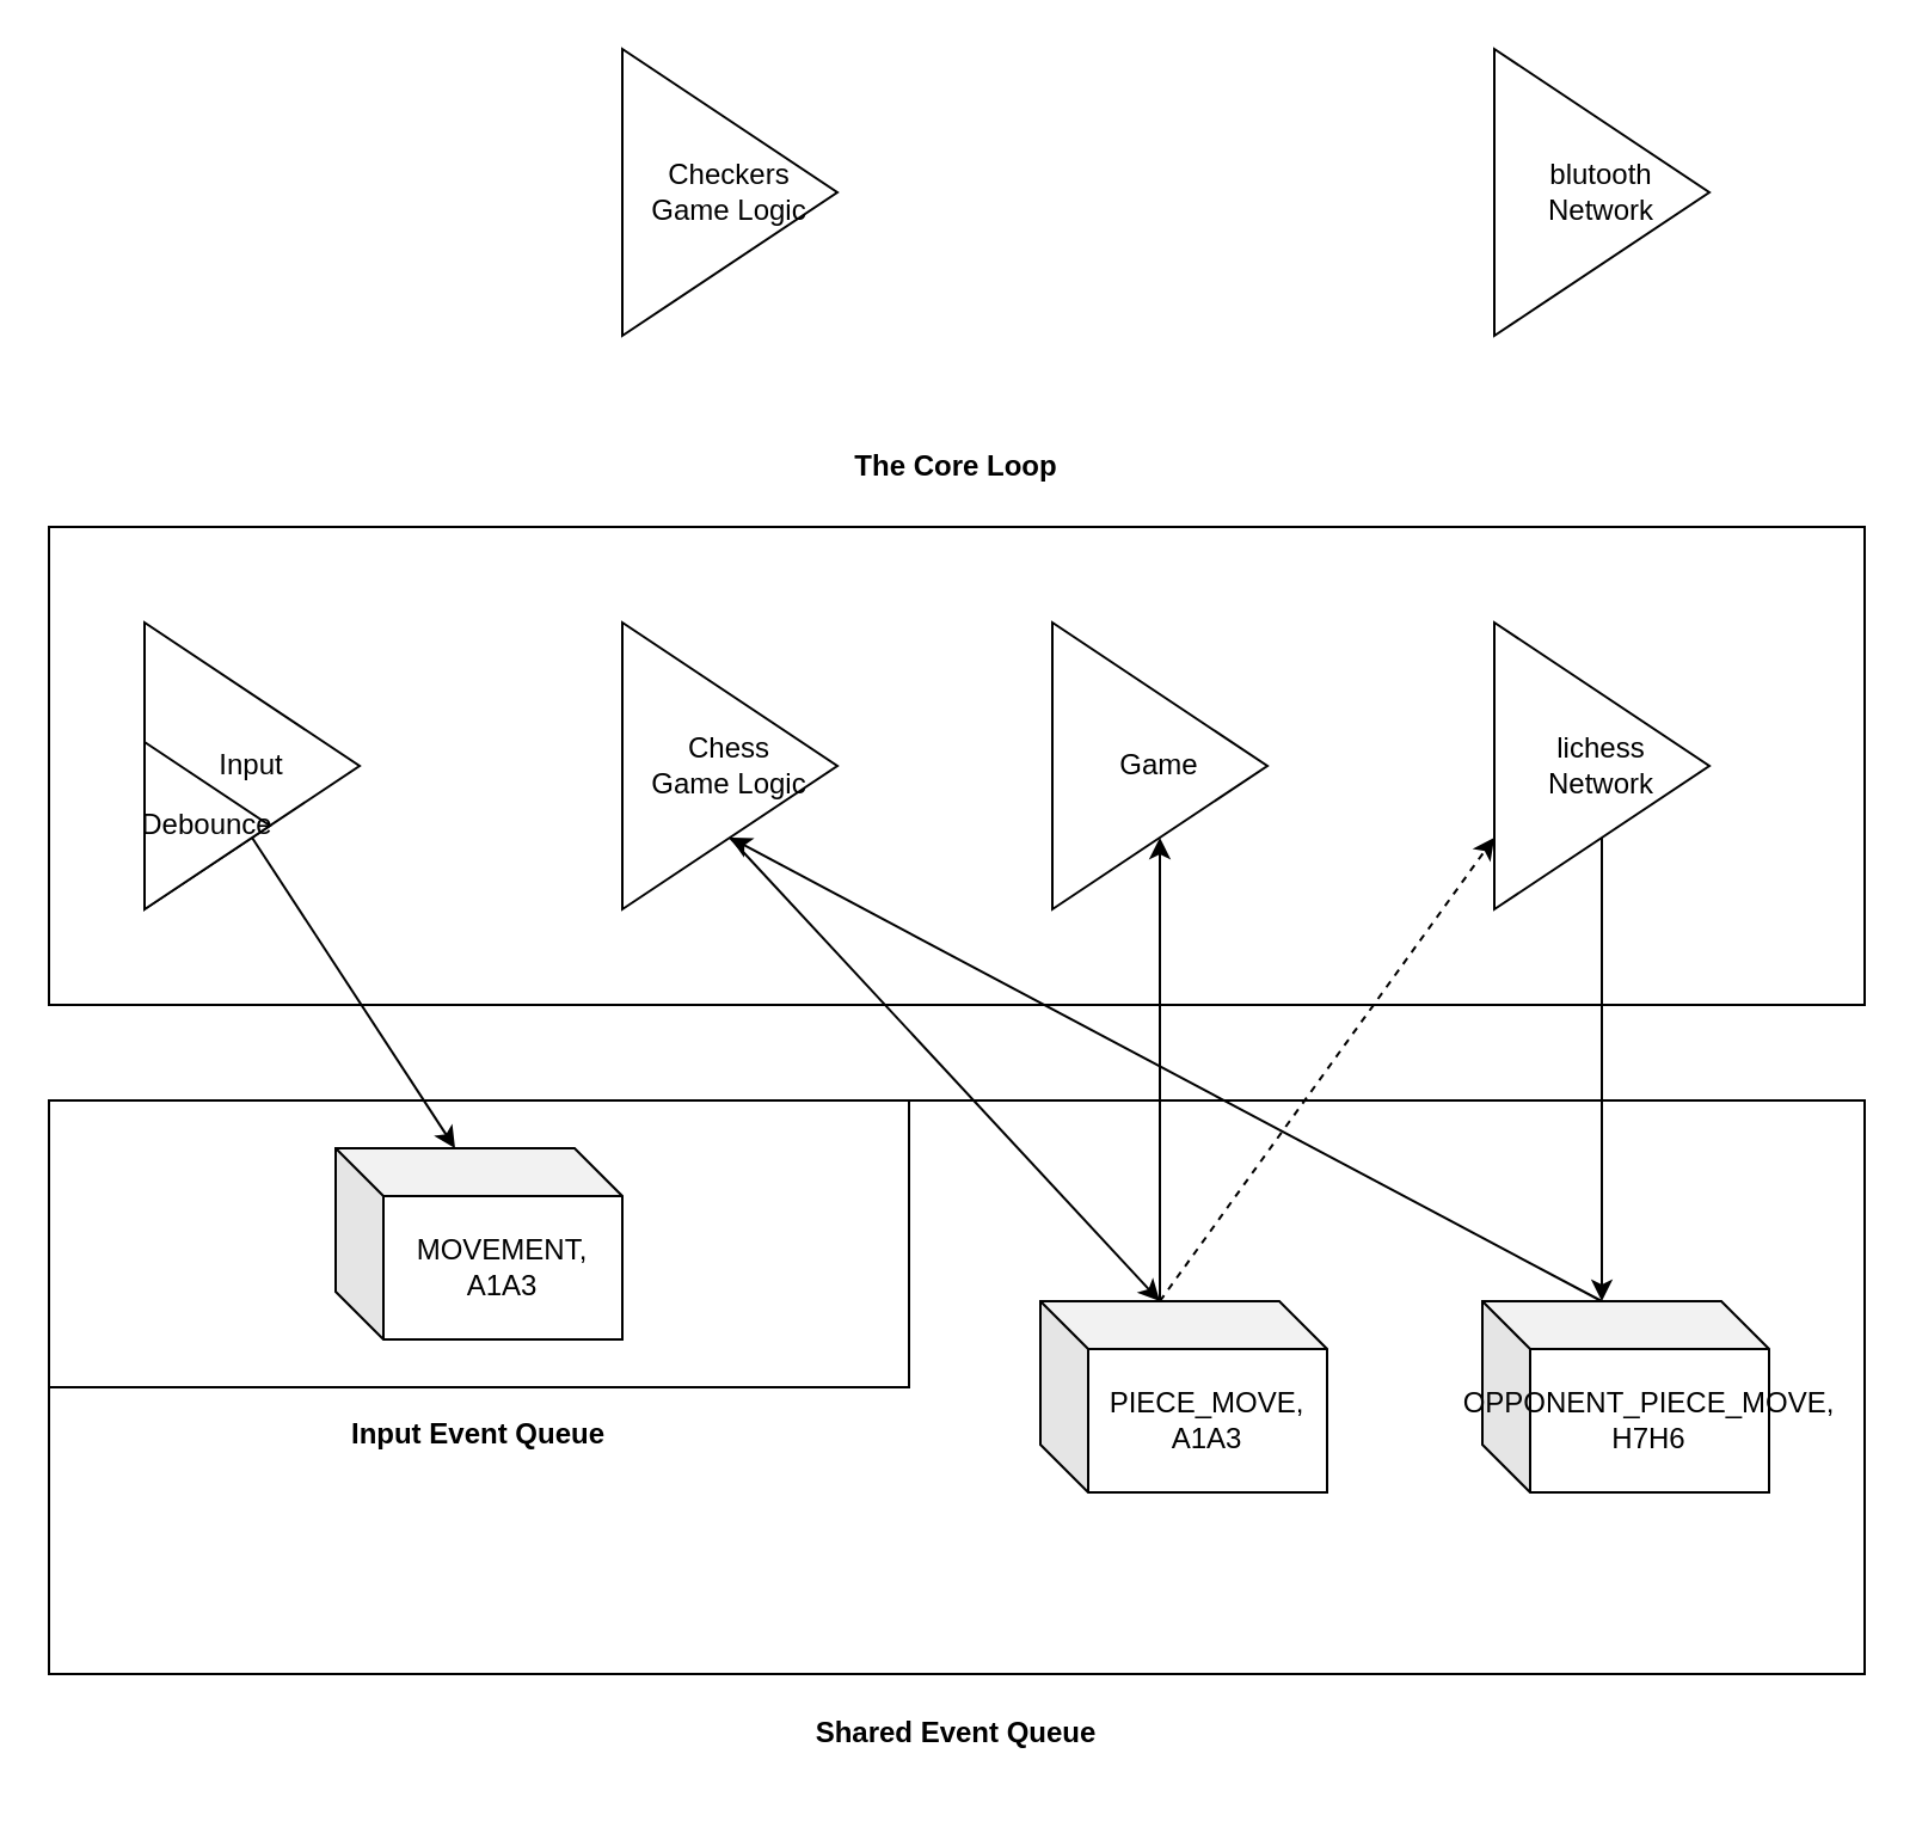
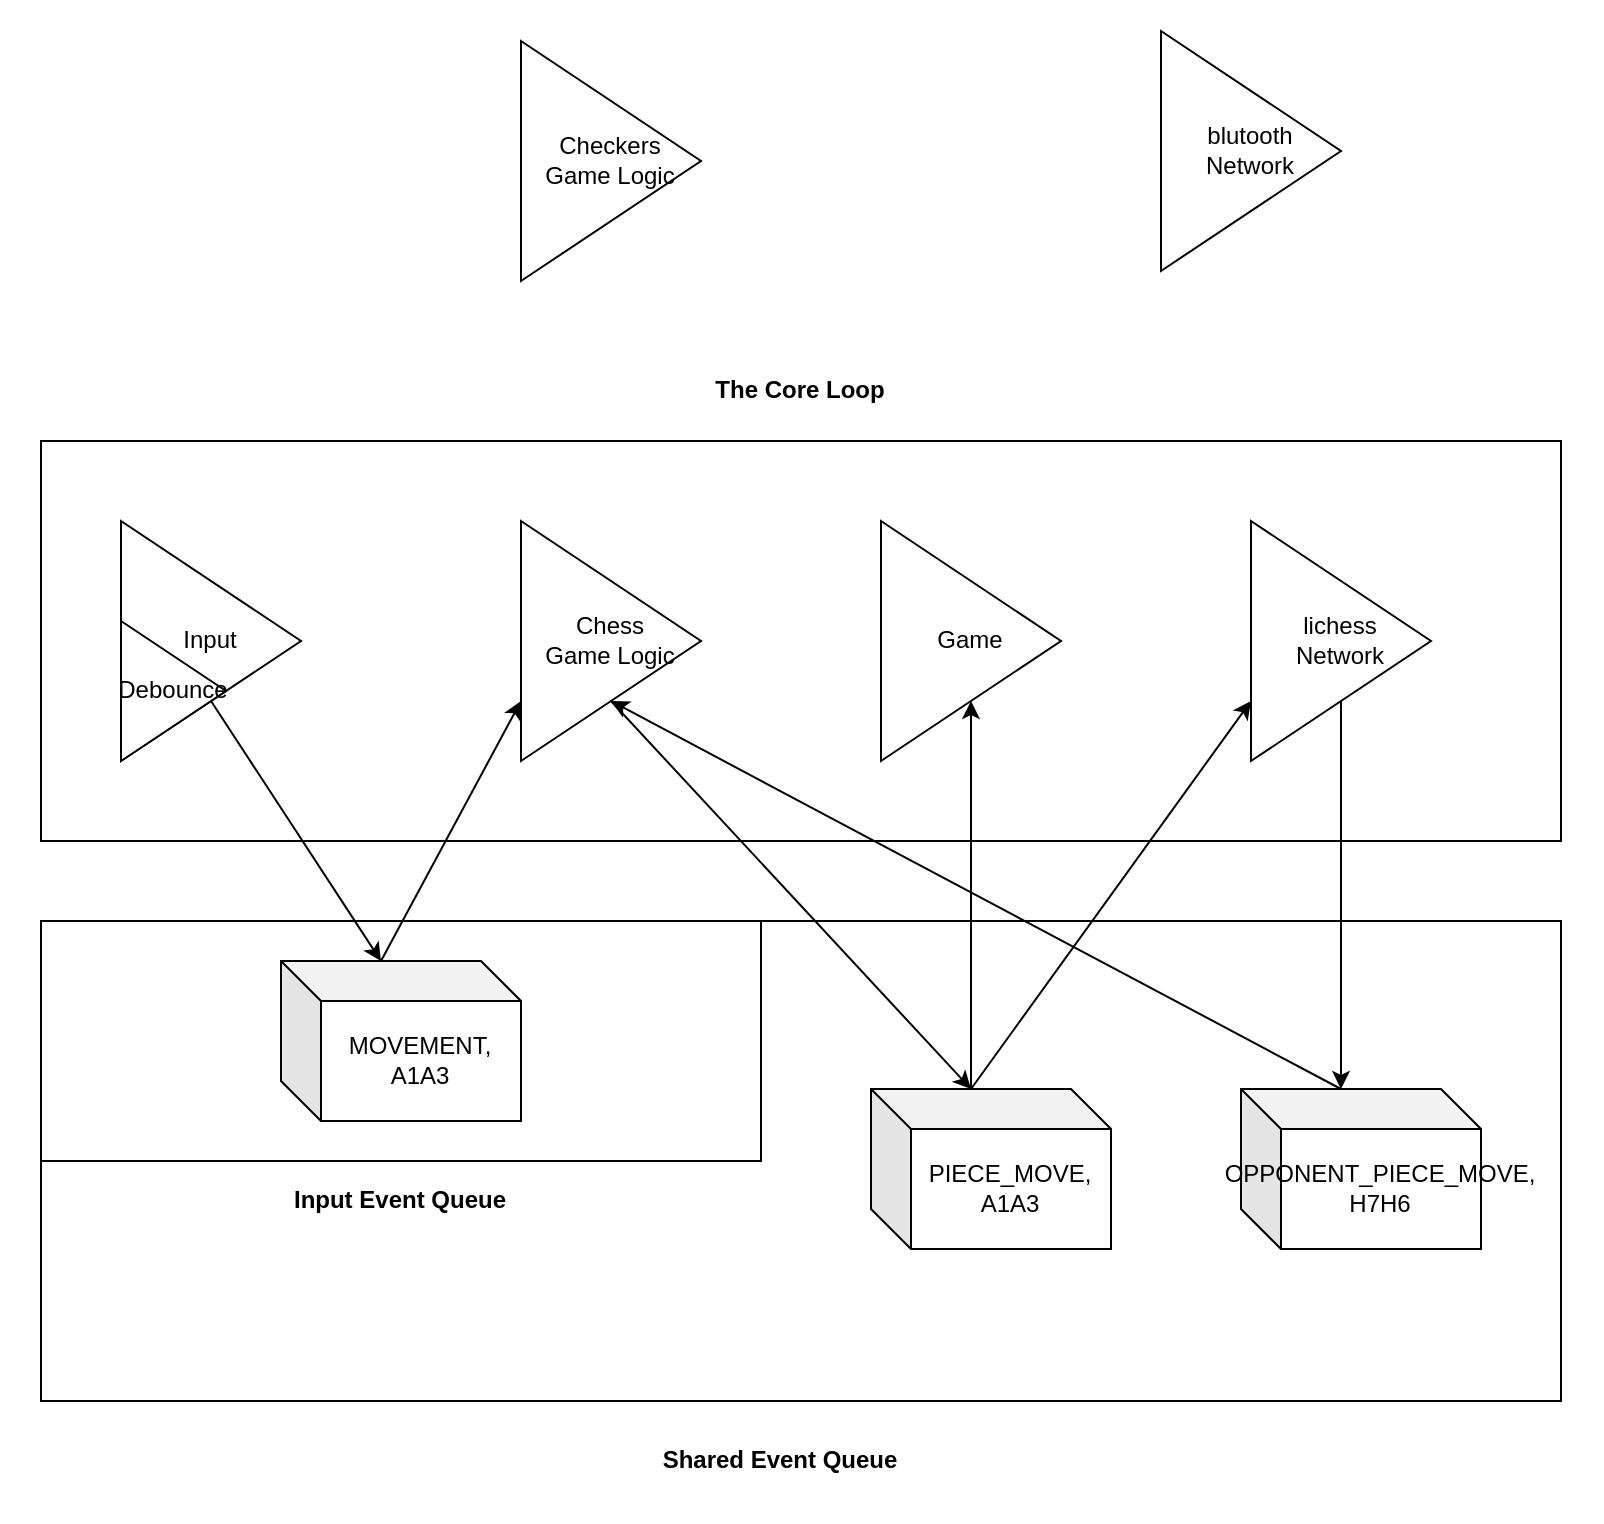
- <mxCell id="20" value="blutooth&lt;br&gt;Network" style="triangle;whiteSpace=wrap;html=1;" vertex="1" parent="1"><mxGeometry x="625" y="20" width="90" height="120" as="geometry" /></mxCell>
+ <mxCell id="20" value="blutooth&lt;br&gt;Network" style="triangle;whiteSpace=wrap;html=1;" vertex="1" parent="1"><mxGeometry x="580" y="15" width="90" height="120" as="geometry" /></mxCell>
- <mxCell id="24" value="" style="endArrow=classic;html=1;entryX=0;entryY=0.75;entryDx=0;entryDy=0;exitX=0;exitY=0;exitDx=50;exitDy=0;exitPerimeter=0;dashed=1;" edge="1" parent="1" source="14" target="7"><mxGeometry width="50" height="50" relative="1" as="geometry"><mxPoint x="550" y="470" as="sourcePoint" /><mxPoint x="600" y="420" as="targetPoint" /></mxGeometry></mxCell>
+ <mxCell id="24" value="" style="endArrow=classic;html=1;entryX=0;entryY=0.75;entryDx=0;entryDy=0;exitX=0;exitY=0;exitDx=50;exitDy=0;exitPerimeter=0;" edge="1" parent="1" source="14" target="7"><mxGeometry width="50" height="50" relative="1" as="geometry"><mxPoint x="550" y="470" as="sourcePoint" /><mxPoint x="600" y="420" as="targetPoint" /></mxGeometry></mxCell>
+ <mxCell id="12" value="" style="endArrow=classic;html=1;exitX=0;exitY=0;exitDx=50;exitDy=0;exitPerimeter=0;entryX=0;entryY=0.75;entryDx=0;entryDy=0;" edge="1" parent="1" source="9" target="6"><mxGeometry width="50" height="50" relative="1" as="geometry"><mxPoint x="-80" y="500" as="sourcePoint" /><mxPoint x="260" y="440" as="targetPoint" /></mxGeometry></mxCell>
- <mxCell id="16" value="Shared Event Queue" style="text;html=1;strokeColor=none;fillColor=none;align=center;verticalAlign=middle;whiteSpace=wrap;rounded=0;fontStyle=1" vertex="1" parent="1"><mxGeometry x="20" y="710" width="760" height="30" as="geometry" /></mxCell>
+ <mxCell id="16" value="Shared Event Queue" style="text;html=1;strokeColor=none;fillColor=none;align=center;verticalAlign=middle;whiteSpace=wrap;rounded=0;fontStyle=1" vertex="1" parent="1"><mxGeometry x="10" y="715" width="760" height="30" as="geometry" /></mxCell>
